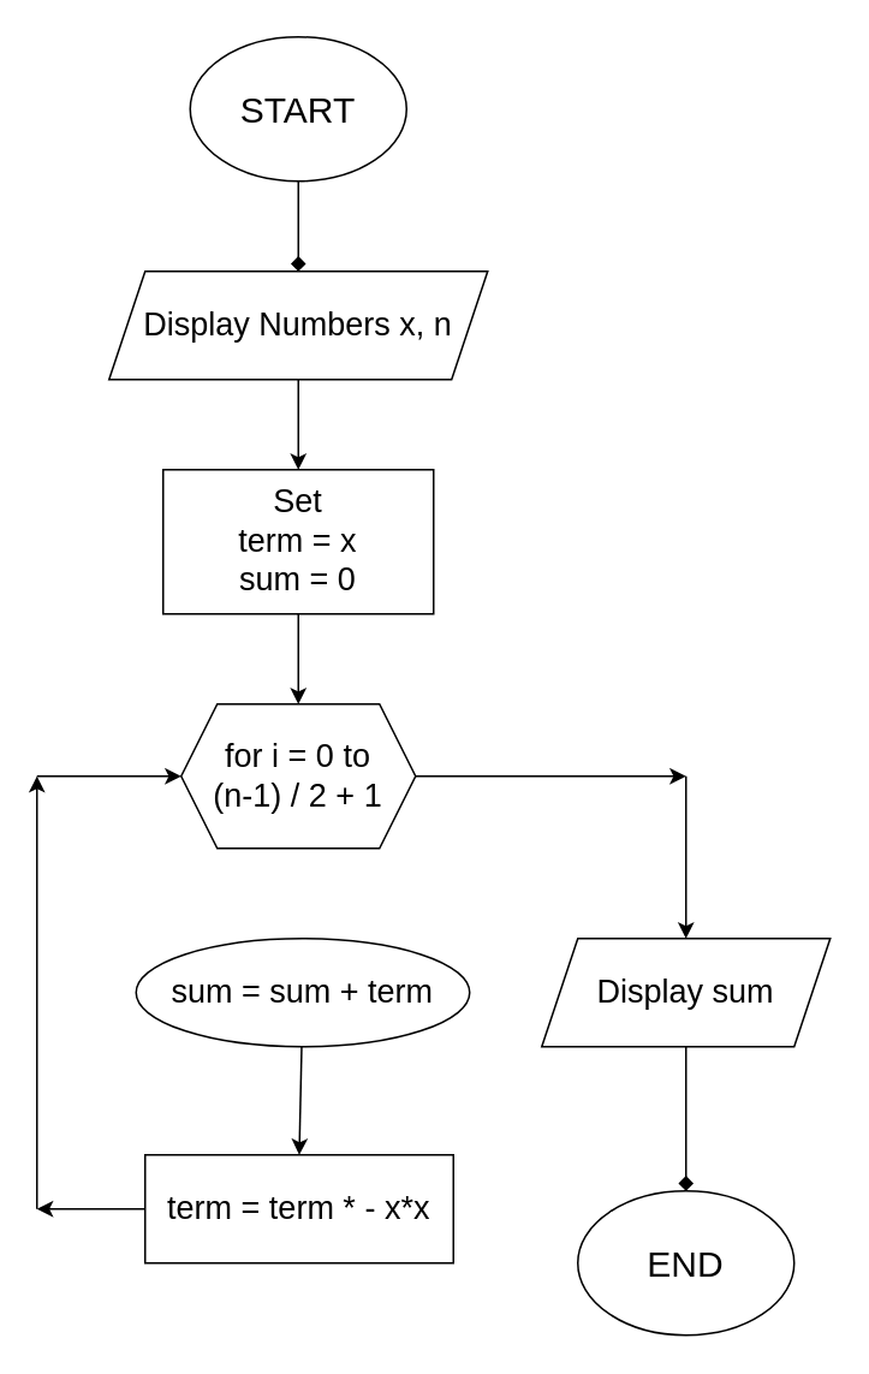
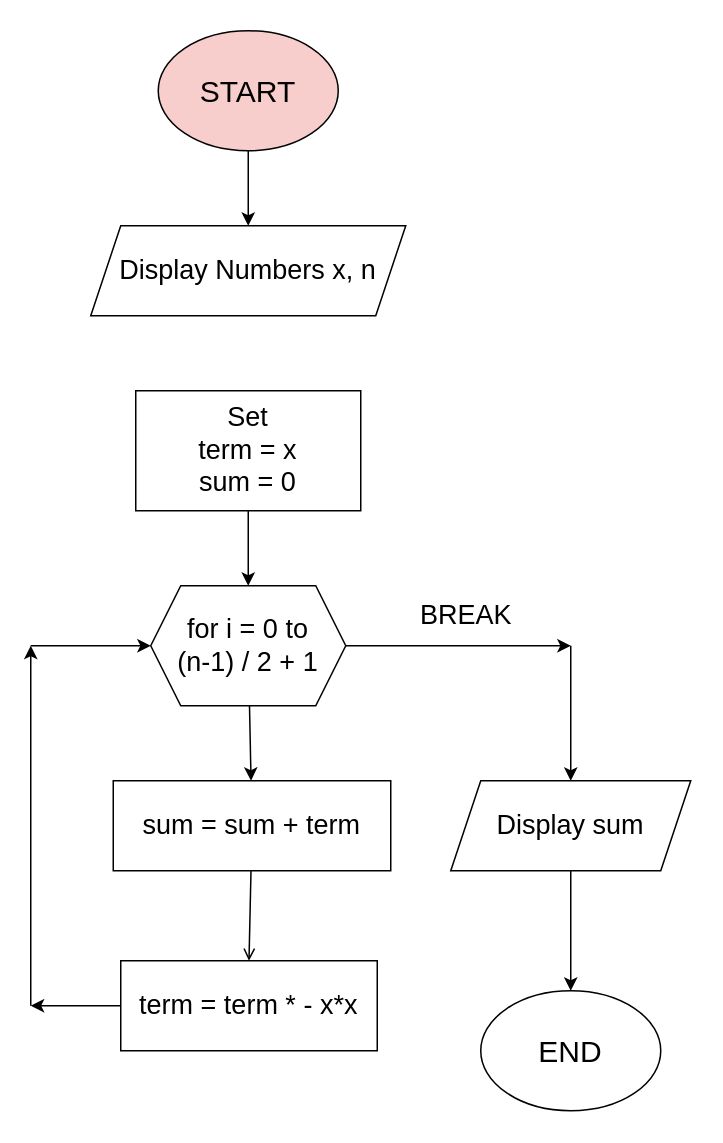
- <mxCell id="3" value="START" style="ellipse;whiteSpace=wrap;html=1;fontSize=20;" parent="1" vertex="1"><mxGeometry x="105" y="20" width="120" height="80" as="geometry" /></mxCell>
+ <mxCell id="3" value="START" style="ellipse;whiteSpace=wrap;html=1;fontSize=20;fillColor=#f8cecc;" parent="1" vertex="1"><mxGeometry x="105" y="20" width="120" height="80" as="geometry" /></mxCell>
- <mxCell id="2" value="" style="edgeStyle=none;html=1;fontSize=20;endArrow=diamond;" parent="1" source="3" target="5" edge="1"><mxGeometry relative="1" as="geometry"><mxPoint x="165" y="186" as="targetPoint" /></mxGeometry></mxCell>
+ <mxCell id="2" value="" style="edgeStyle=none;html=1;fontSize=20;" parent="1" source="3" target="5" edge="1"><mxGeometry relative="1" as="geometry"><mxPoint x="165" y="186" as="targetPoint" /></mxGeometry></mxCell>
- <mxCell id="4" value="" style="edgeStyle=none;html=1;fontSize=18;" parent="1" source="5" target="7" edge="1"><mxGeometry relative="1" as="geometry" /></mxCell>
+ <mxCell id="15" value="BREAK" style="text;html=1;align=center;verticalAlign=middle;resizable=0;points=[];autosize=1;strokeColor=none;fillColor=none;fontSize=18;" parent="1" vertex="1"><mxGeometry x="270" y="390" width="80" height="40" as="geometry" /></mxCell>
+ <mxCell id="8" value="" style="edgeStyle=none;html=1;fontSize=18;" parent="1" source="10" target="12" edge="1"><mxGeometry relative="1" as="geometry" /></mxCell>
- <mxCell id="12" value="sum = sum + term" style="ellipse;whiteSpace=wrap;html=1;fontSize=18;" parent="1" vertex="1"><mxGeometry x="75" y="520" width="185" height="60" as="geometry" /></mxCell>
+ <mxCell id="12" value="sum = sum + term" style="whiteSpace=wrap;html=1;fontSize=18;" parent="1" vertex="1"><mxGeometry x="75" y="520" width="185" height="60" as="geometry" /></mxCell>
- <mxCell id="11" style="edgeStyle=none;html=1;entryX=0.5;entryY=0;entryDx=0;entryDy=0;" parent="1" source="12" target="21" edge="1"><mxGeometry relative="1" as="geometry" /></mxCell>
+ <mxCell id="11" style="edgeStyle=none;html=1;entryX=0.5;entryY=0;entryDx=0;entryDy=0;endArrow=open;" parent="1" source="12" target="21" edge="1"><mxGeometry relative="1" as="geometry" /></mxCell>
- <mxCell id="17" style="edgeStyle=none;html=1;entryX=0.5;entryY=0;entryDx=0;entryDy=0;fontSize=18;endArrow=diamond;" parent="1" source="18" target="19" edge="1"><mxGeometry relative="1" as="geometry" /></mxCell>
+ <mxCell id="17" style="edgeStyle=none;html=1;entryX=0.5;entryY=0;entryDx=0;entryDy=0;fontSize=18;" parent="1" source="18" target="19" edge="1"><mxGeometry relative="1" as="geometry" /></mxCell>
